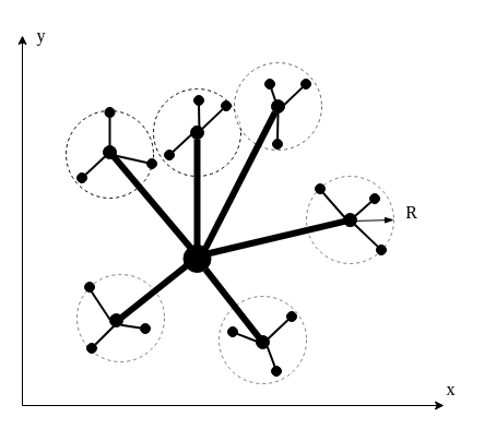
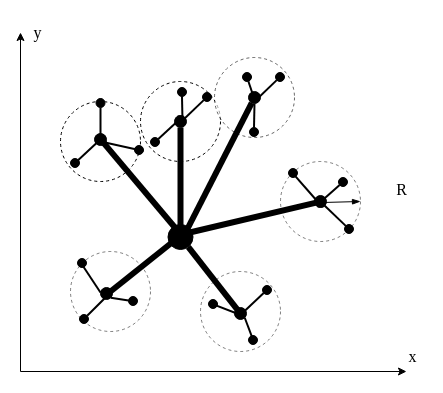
- <mxCell id="81" value="&lt;font style=&quot;font-size: 16px&quot; face=&quot;Times New Roman&quot;&gt;R&lt;/font&gt;" style="text;html=1;align=center;verticalAlign=middle;resizable=0;points=[];autosize=1;strokeColor=none;fillColor=none;" vertex="1" parent="1"><mxGeometry x="365" y="184" width="21" height="19" as="geometry" /></mxCell>
+ <mxCell id="81" value="&lt;font style=&quot;font-size: 16px&quot; face=&quot;Times New Roman&quot;&gt;R&lt;/font&gt;" style="text;html=1;align=center;verticalAlign=middle;resizable=0;points=[];autosize=1;strokeColor=none;fillColor=none;" vertex="1" parent="1"><mxGeometry x="390" y="179" width="21" height="19" as="geometry" /></mxCell>
